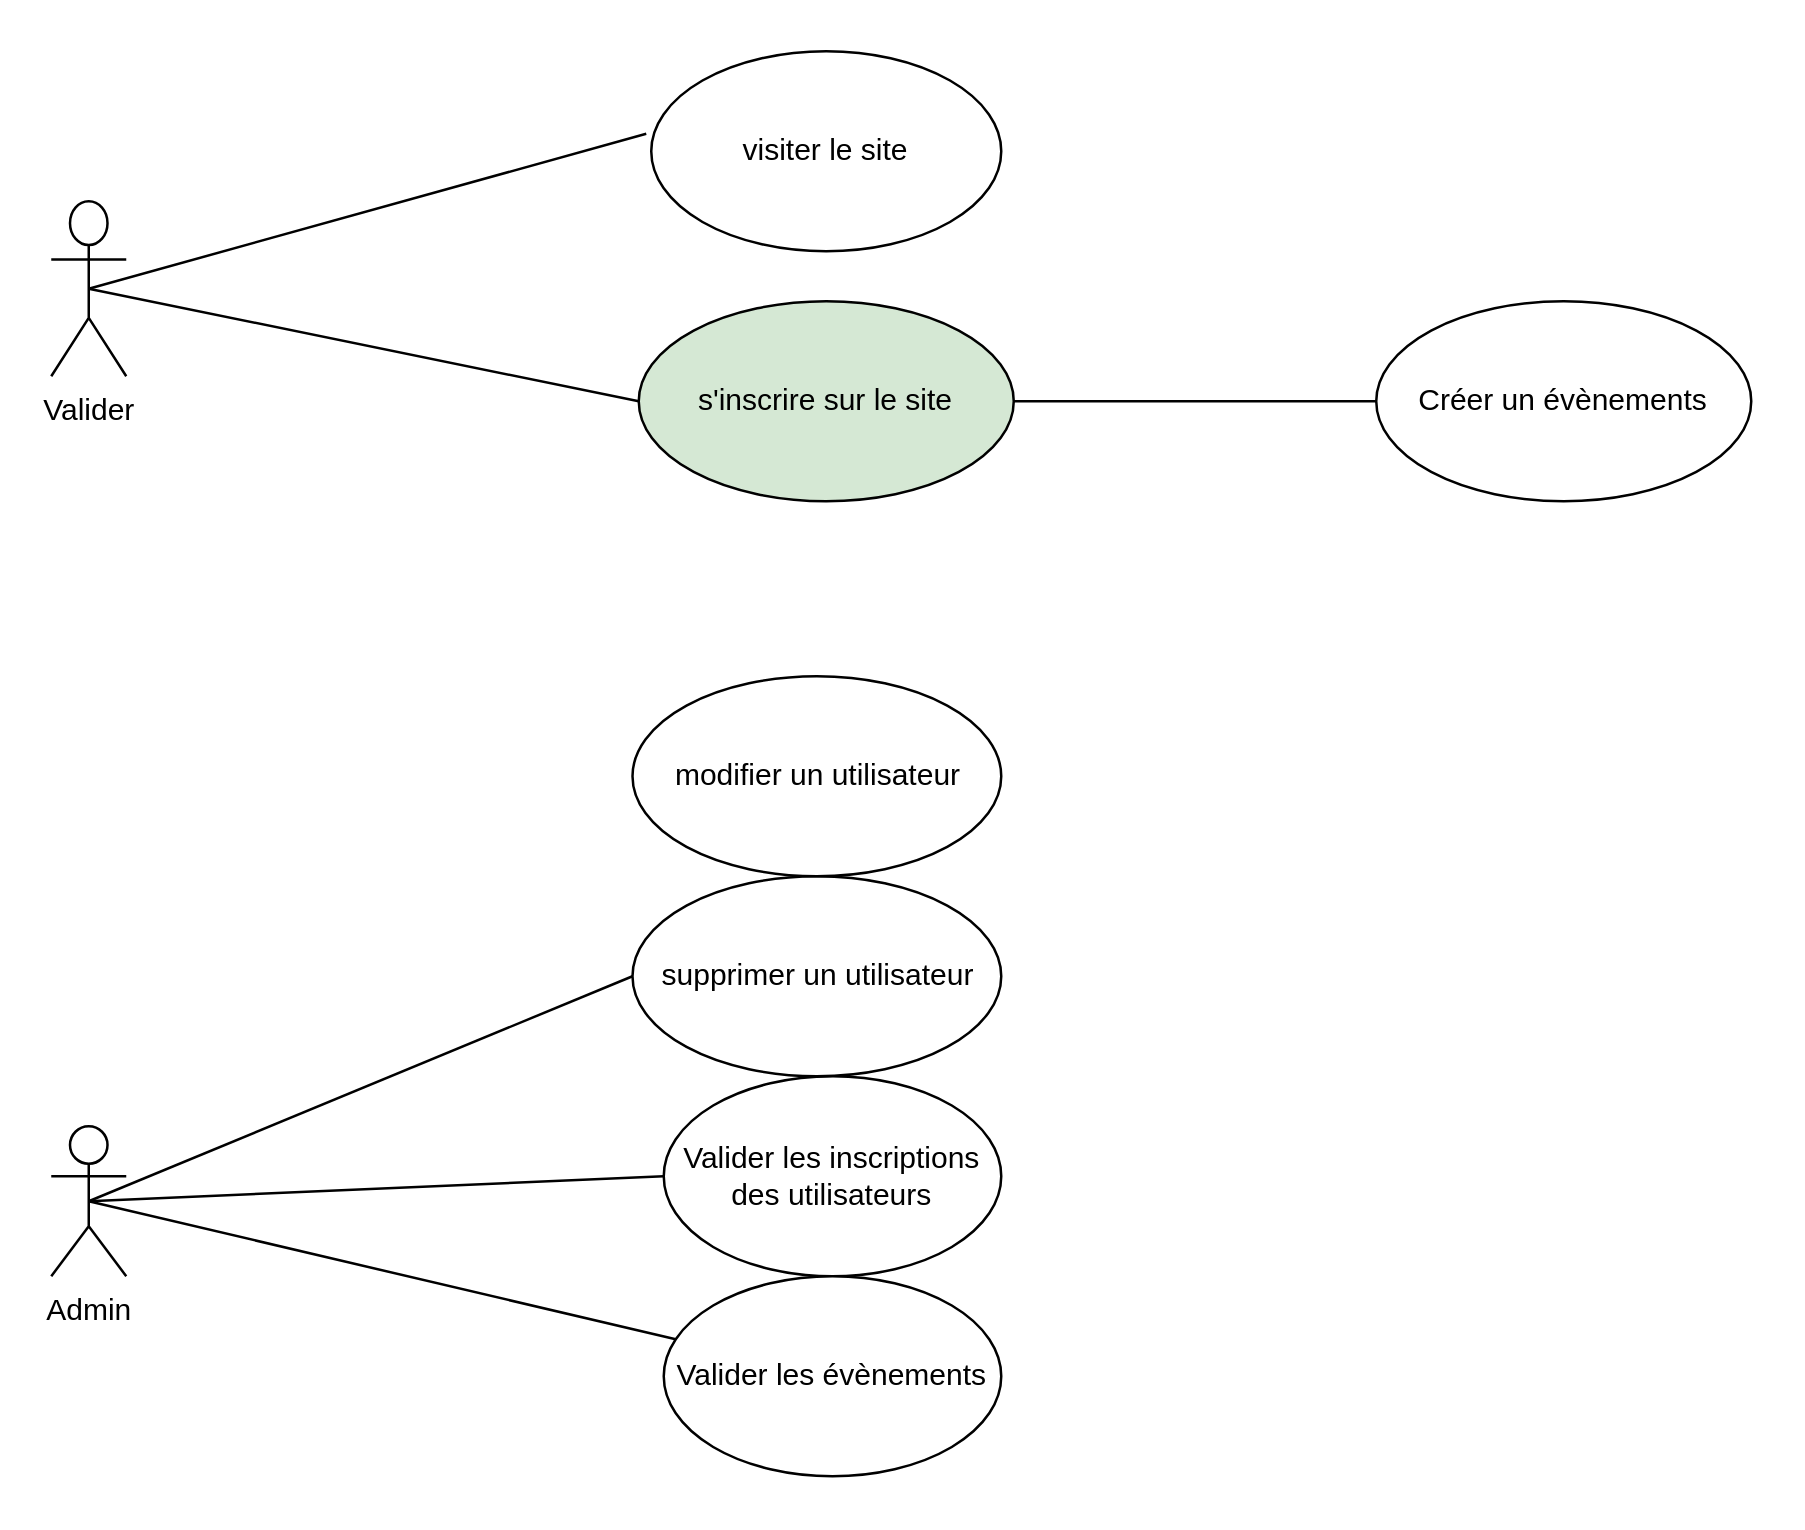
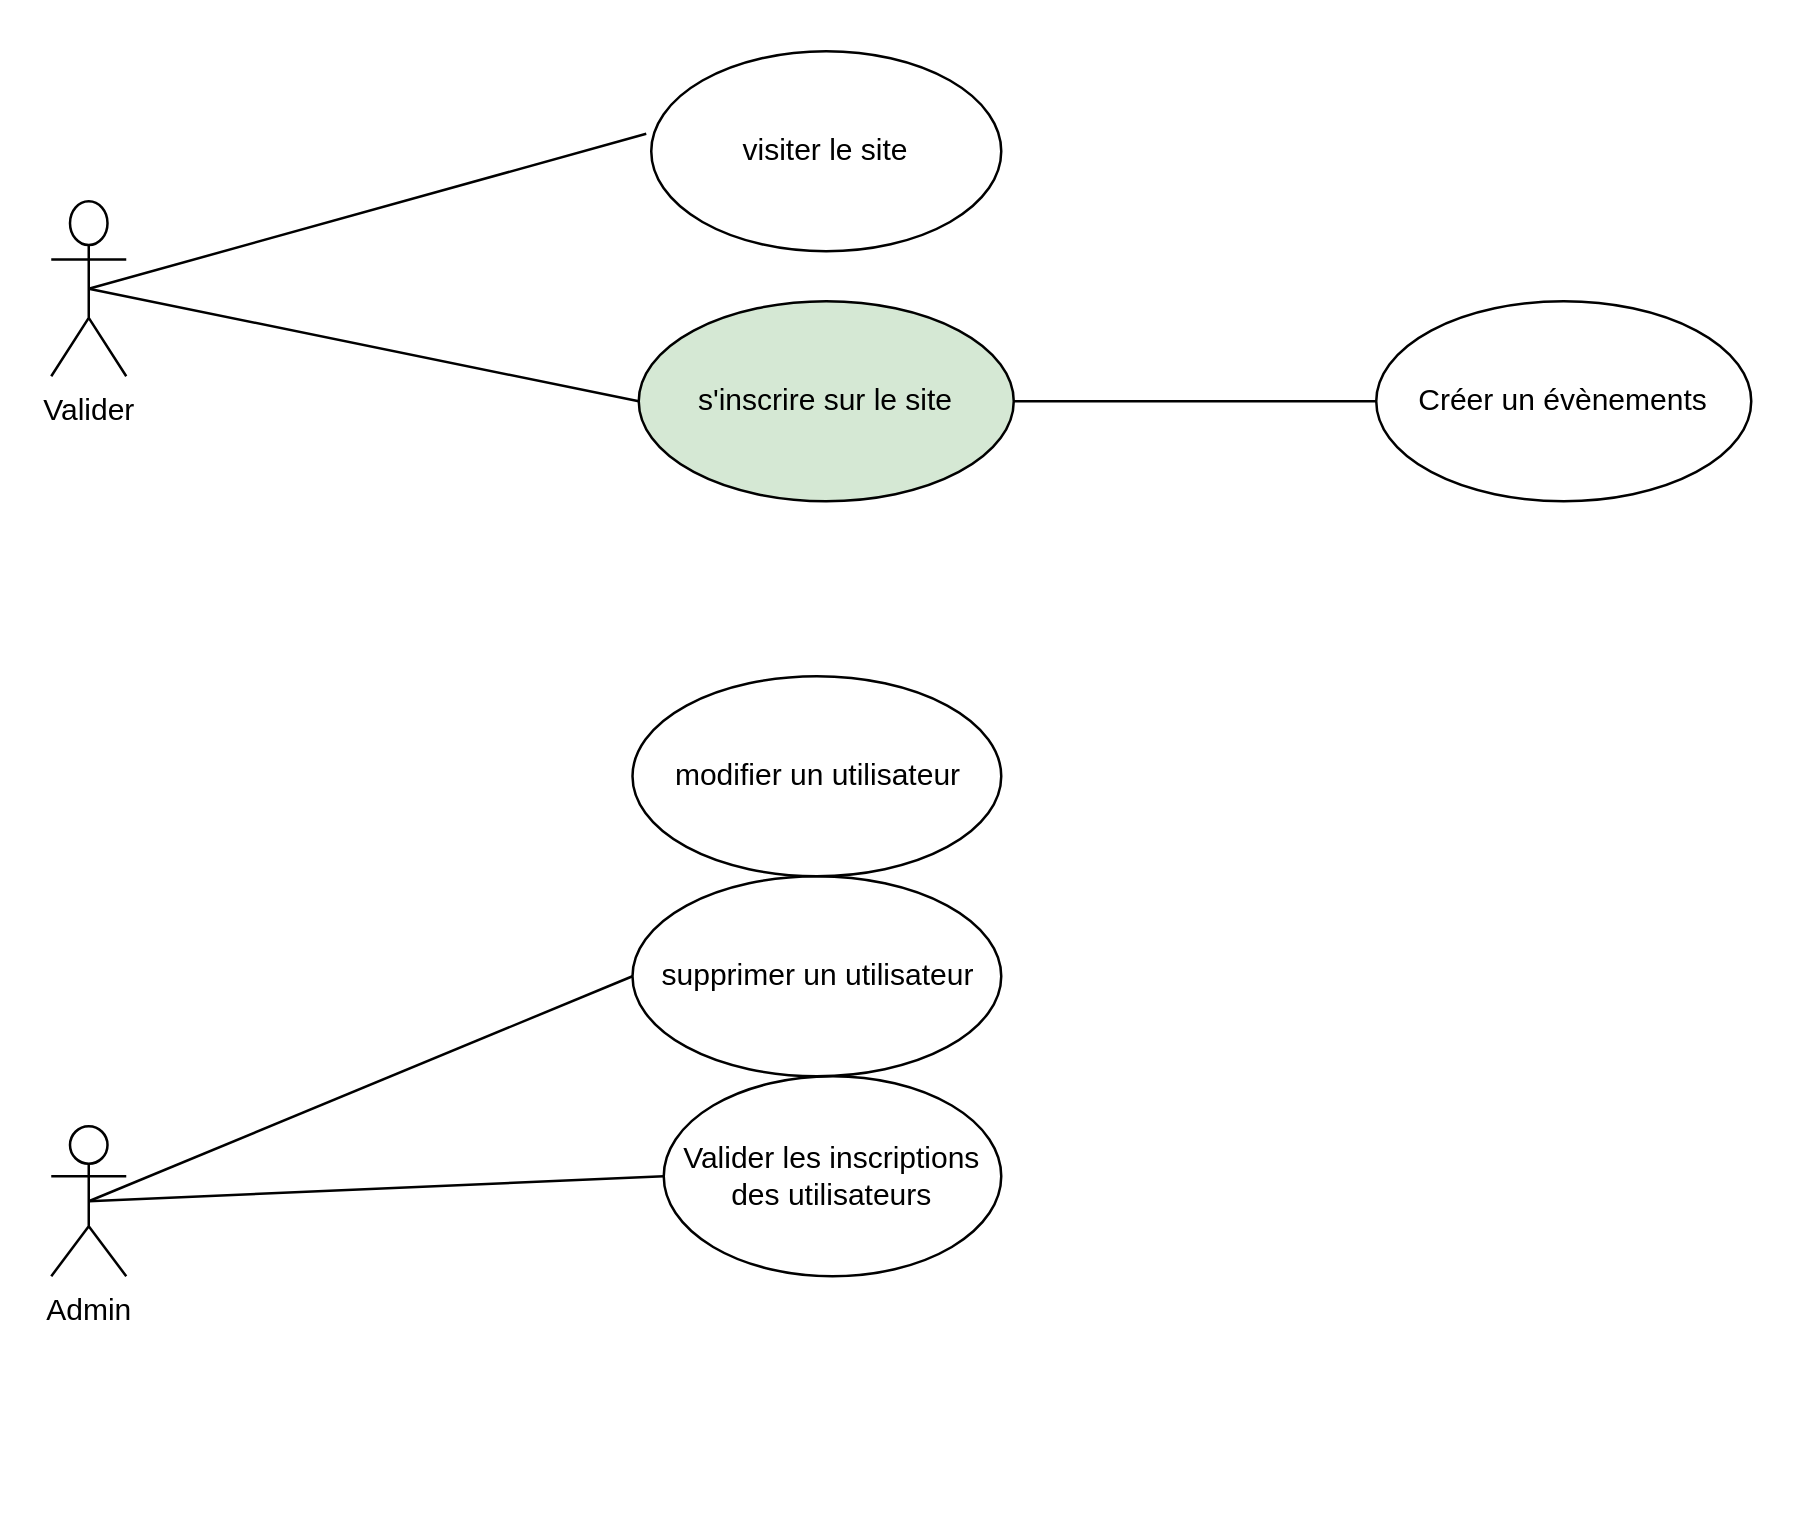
- <mxCell id="13" value="" style="endArrow=none;html=1;exitX=0.5;exitY=0.5;exitDx=0;exitDy=0;exitPerimeter=0;" edge="1" parent="1" source="9" target="12"><mxGeometry width="50" height="50" relative="1" as="geometry"><mxPoint x="70" y="540" as="sourcePoint" /><mxPoint x="120" y="490" as="targetPoint" /></mxGeometry></mxCell>
- <mxCell id="12" value="Valider les évènements" style="ellipse;whiteSpace=wrap;html=1;" vertex="1" parent="1"><mxGeometry x="265" y="510" width="135" height="80" as="geometry" /></mxCell>
